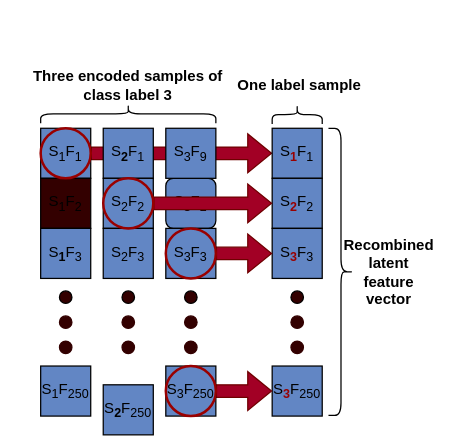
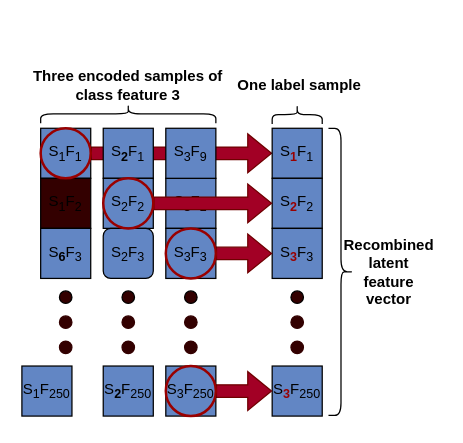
- <mxCell id="43" value="&lt;font size=&quot;1&quot; style=&quot;&quot;&gt;&lt;b style=&quot;font-size: 12px;&quot;&gt;Three encoded samples of&lt;br&gt;class label 3&lt;br&gt;&lt;/b&gt;&lt;/font&gt;" style="text;html=1;strokeColor=none;fillColor=none;align=center;verticalAlign=middle;whiteSpace=wrap;rounded=0;" parent="1" vertex="1"><mxGeometry x="20" y="49" width="164" height="38" as="geometry" /></mxCell>
+ <mxCell id="43" value="&lt;font size=&quot;1&quot; style=&quot;&quot;&gt;&lt;b style=&quot;font-size: 12px;&quot;&gt;Three encoded samples of&lt;br&gt;class feature 3&lt;br&gt;&lt;/b&gt;&lt;/font&gt;" style="text;html=1;strokeColor=none;fillColor=none;align=center;verticalAlign=middle;whiteSpace=wrap;rounded=0;" parent="1" vertex="1"><mxGeometry x="20" y="49" width="164" height="38" as="geometry" /></mxCell>
- <mxCell id="10" value="S&lt;sub style=&quot;border-color: var(--border-color);&quot;&gt;&lt;b&gt;3&lt;/b&gt;&lt;/sub&gt;F&lt;sub style=&quot;border-color: var(--border-color);&quot;&gt;&lt;font style=&quot;border-color: var(--border-color);&quot;&gt;2&lt;/font&gt;&lt;/sub&gt;" style="whiteSpace=wrap;html=1;aspect=fixed;fillColor=#6286C4;rounded=1;" parent="1" vertex="1"><mxGeometry x="132" y="142" width="40" height="40" as="geometry" /></mxCell>
+ <mxCell id="10" value="S&lt;sub style=&quot;border-color: var(--border-color);&quot;&gt;&lt;b&gt;3&lt;/b&gt;&lt;/sub&gt;F&lt;sub style=&quot;border-color: var(--border-color);&quot;&gt;&lt;font style=&quot;border-color: var(--border-color);&quot;&gt;2&lt;/font&gt;&lt;/sub&gt;" style="whiteSpace=wrap;html=1;aspect=fixed;fillColor=#6286C4;" parent="1" vertex="1"><mxGeometry x="132" y="142" width="40" height="40" as="geometry" /></mxCell>
- <mxCell id="5" value="S&lt;sub style=&quot;border-color: var(--border-color);&quot;&gt;&lt;b&gt;1&lt;/b&gt;&lt;/sub&gt;F&lt;sub style=&quot;border-color: var(--border-color);&quot;&gt;&lt;font style=&quot;border-color: var(--border-color);&quot;&gt;3&lt;/font&gt;&lt;/sub&gt;" style="whiteSpace=wrap;html=1;aspect=fixed;fillColor=#6286C4;" parent="1" vertex="1"><mxGeometry x="32" y="182" width="40" height="40" as="geometry" /></mxCell>
+ <mxCell id="5" value="S&lt;sub style=&quot;border-color: var(--border-color);&quot;&gt;&lt;b&gt;6&lt;/b&gt;&lt;/sub&gt;F&lt;sub style=&quot;border-color: var(--border-color);&quot;&gt;&lt;font style=&quot;border-color: var(--border-color);&quot;&gt;3&lt;/font&gt;&lt;/sub&gt;" style="whiteSpace=wrap;html=1;aspect=fixed;fillColor=#6286C4;" parent="1" vertex="1"><mxGeometry x="32" y="182" width="40" height="40" as="geometry" /></mxCell>
- <mxCell id="19" value="S&lt;sub style=&quot;border-color: var(--border-color);&quot;&gt;2&lt;/sub&gt;F&lt;sub style=&quot;border-color: var(--border-color);&quot;&gt;&lt;font style=&quot;border-color: var(--border-color);&quot;&gt;3&lt;/font&gt;&lt;/sub&gt;" style="whiteSpace=wrap;html=1;aspect=fixed;fillColor=#6286C4;" parent="1" vertex="1"><mxGeometry x="82" y="182" width="40" height="40" as="geometry" /></mxCell>
+ <mxCell id="19" value="S&lt;sub style=&quot;border-color: var(--border-color);&quot;&gt;2&lt;/sub&gt;F&lt;sub style=&quot;border-color: var(--border-color);&quot;&gt;&lt;font style=&quot;border-color: var(--border-color);&quot;&gt;3&lt;/font&gt;&lt;/sub&gt;" style="whiteSpace=wrap;html=1;aspect=fixed;fillColor=#6286C4;rounded=1;" parent="1" vertex="1"><mxGeometry x="82" y="182" width="40" height="40" as="geometry" /></mxCell>
- <mxCell id="6" value="S&lt;sub style=&quot;border-color: var(--border-color);&quot;&gt;1&lt;/sub&gt;F&lt;sub style=&quot;border-color: var(--border-color);&quot;&gt;&lt;font style=&quot;border-color: var(--border-color);&quot;&gt;250&lt;/font&gt;&lt;/sub&gt;" style="whiteSpace=wrap;html=1;aspect=fixed;fillColor=#6286C4;" parent="1" vertex="1"><mxGeometry x="32" y="292" width="40" height="40" as="geometry" /></mxCell>
+ <mxCell id="6" value="S&lt;sub style=&quot;border-color: var(--border-color);&quot;&gt;1&lt;/sub&gt;F&lt;sub style=&quot;border-color: var(--border-color);&quot;&gt;&lt;font style=&quot;border-color: var(--border-color);&quot;&gt;250&lt;/font&gt;&lt;/sub&gt;" style="whiteSpace=wrap;html=1;aspect=fixed;fillColor=#6286C4;" parent="1" vertex="1"><mxGeometry x="17" y="292" width="40" height="40" as="geometry" /></mxCell>
- <mxCell id="9" value="S&lt;sub style=&quot;border-color: var(--border-color);&quot;&gt;&lt;b&gt;2&lt;/b&gt;&lt;/sub&gt;F&lt;sub style=&quot;border-color: var(--border-color);&quot;&gt;&lt;font style=&quot;border-color: var(--border-color);&quot;&gt;250&lt;/font&gt;&lt;/sub&gt;" style="whiteSpace=wrap;html=1;aspect=fixed;fillColor=#6286C4;" parent="1" vertex="1"><mxGeometry x="82" y="307" width="40" height="40" as="geometry" /></mxCell>
+ <mxCell id="9" value="S&lt;sub style=&quot;border-color: var(--border-color);&quot;&gt;&lt;b&gt;2&lt;/b&gt;&lt;/sub&gt;F&lt;sub style=&quot;border-color: var(--border-color);&quot;&gt;&lt;font style=&quot;border-color: var(--border-color);&quot;&gt;250&lt;/font&gt;&lt;/sub&gt;" style="whiteSpace=wrap;html=1;aspect=fixed;fillColor=#6286C4;" parent="1" vertex="1"><mxGeometry x="82" y="292" width="40" height="40" as="geometry" /></mxCell>
